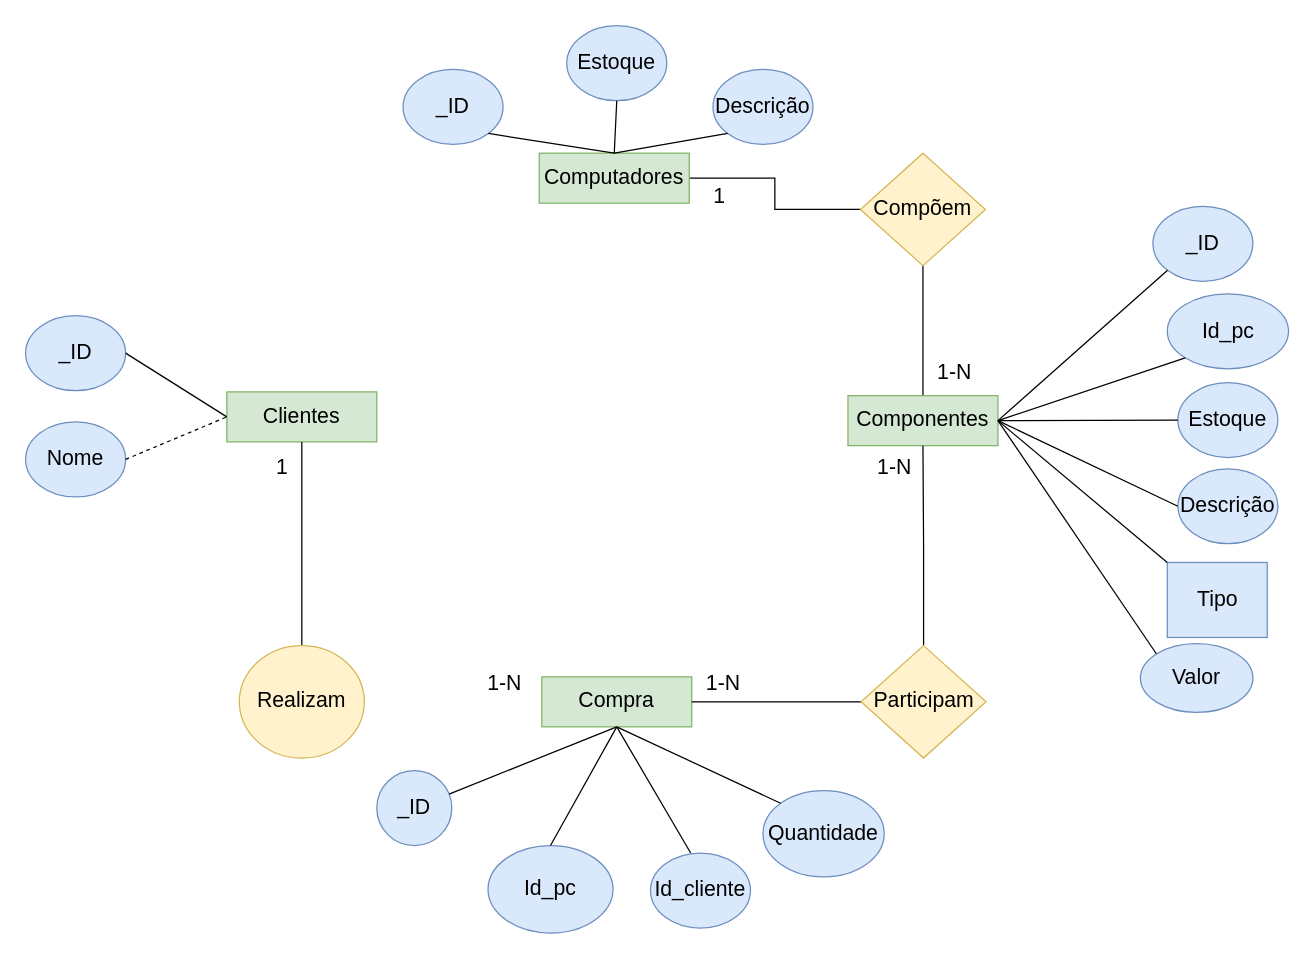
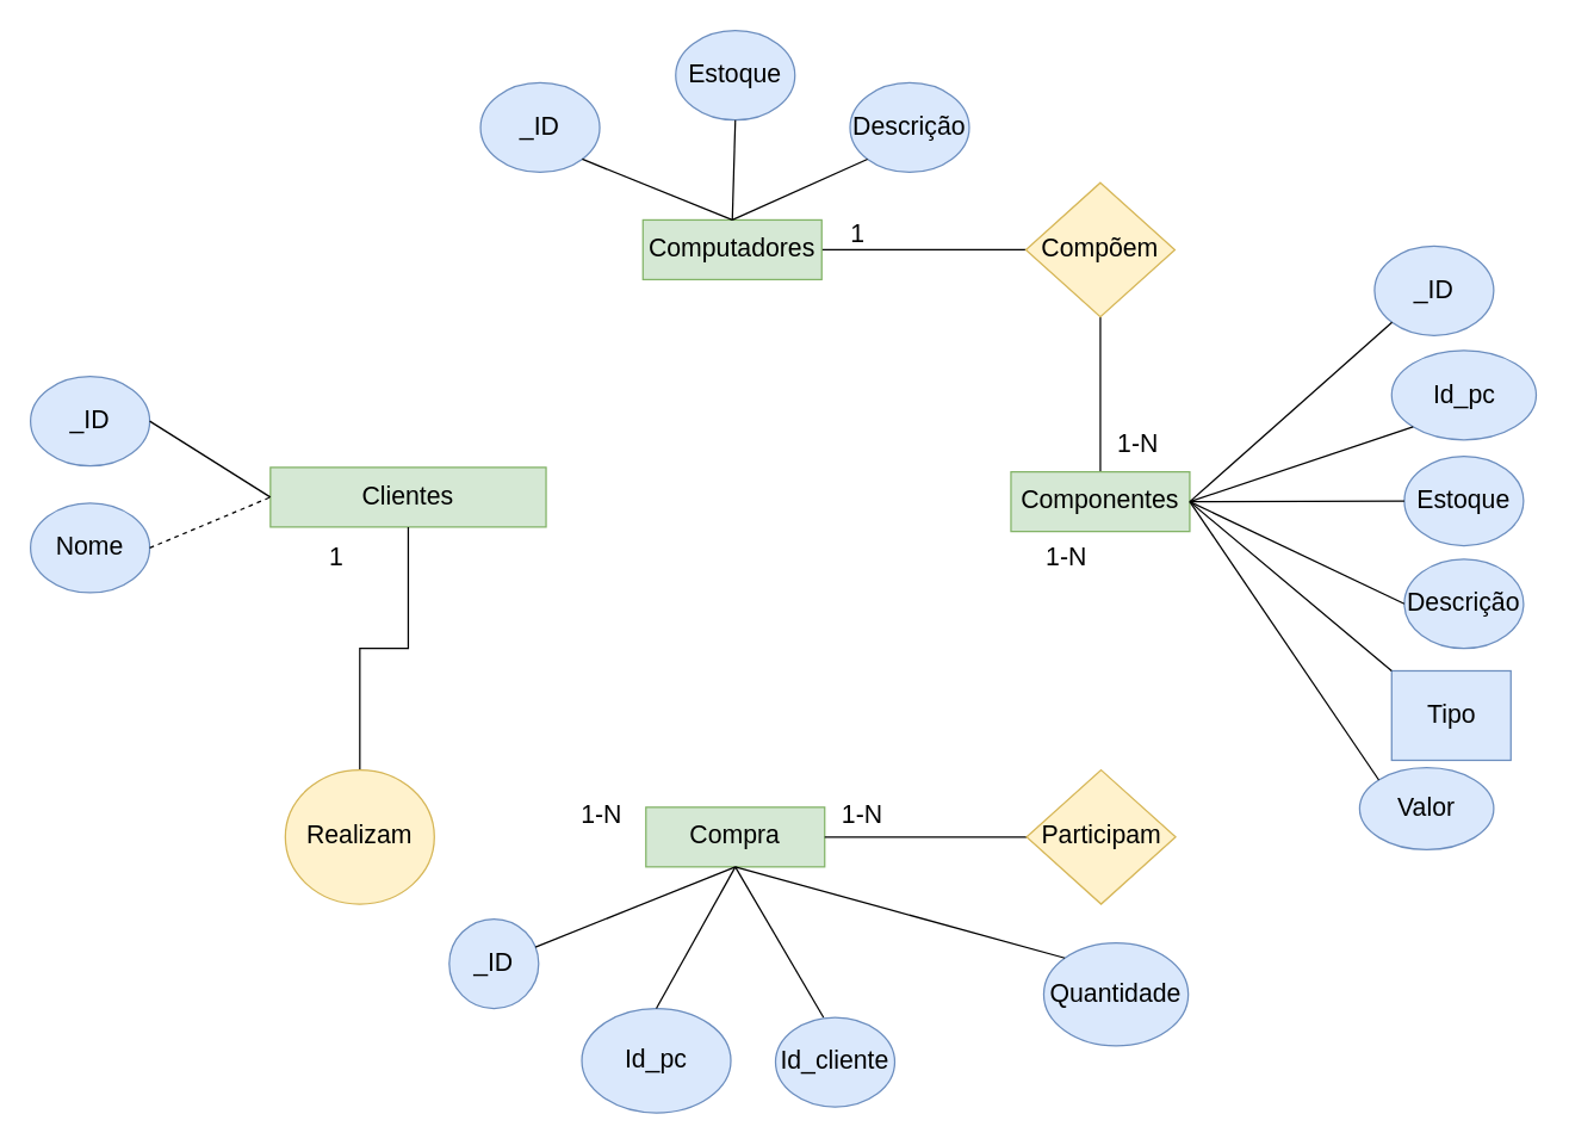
- <mxCell id="4" value="Computadores" style="rounded=0;whiteSpace=wrap;html=1;fillColor=#d5e8d4;strokeColor=#82b366;fontSize=17;" parent="1" vertex="1"><mxGeometry x="431" y="122" width="120" height="40" as="geometry" /></mxCell>
+ <mxCell id="4" value="Computadores" style="rounded=0;whiteSpace=wrap;html=1;fillColor=#d5e8d4;strokeColor=#82b366;fontSize=17;" parent="1" vertex="1"><mxGeometry x="431" y="147" width="120" height="40" as="geometry" /></mxCell>
- <mxCell id="2" value="Clientes" style="rounded=0;whiteSpace=wrap;html=1;fillColor=#d5e8d4;strokeColor=#82b366;fontSize=17;" parent="1" vertex="1"><mxGeometry x="181" y="313" width="120" height="40" as="geometry" /></mxCell>
+ <mxCell id="2" value="Clientes" style="rounded=0;whiteSpace=wrap;html=1;fillColor=#d5e8d4;strokeColor=#82b366;fontSize=17;" parent="1" vertex="1"><mxGeometry x="181" y="313" width="185" height="40" as="geometry" /></mxCell>
- <mxCell id="37" style="edgeStyle=orthogonalEdgeStyle;rounded=0;orthogonalLoop=1;jettySize=auto;html=1;entryX=0.5;entryY=1;entryDx=0;entryDy=0;endArrow=none;endFill=0;" parent="1" source="39" target="22" edge="1"><mxGeometry relative="1" as="geometry" /></mxCell>
- <mxCell id="41" value="Quantidade" style="ellipse;whiteSpace=wrap;html=1;fillColor=#dae8fc;strokeColor=#6c8ebf;fontSize=17;" parent="1" vertex="1"><mxGeometry x="610" y="632" width="97" height="69" as="geometry" /></mxCell>
+ <mxCell id="41" value="Quantidade" style="ellipse;whiteSpace=wrap;html=1;fillColor=#dae8fc;strokeColor=#6c8ebf;fontSize=17;" parent="1" vertex="1"><mxGeometry x="700" y="632" width="97" height="69" as="geometry" /></mxCell>
